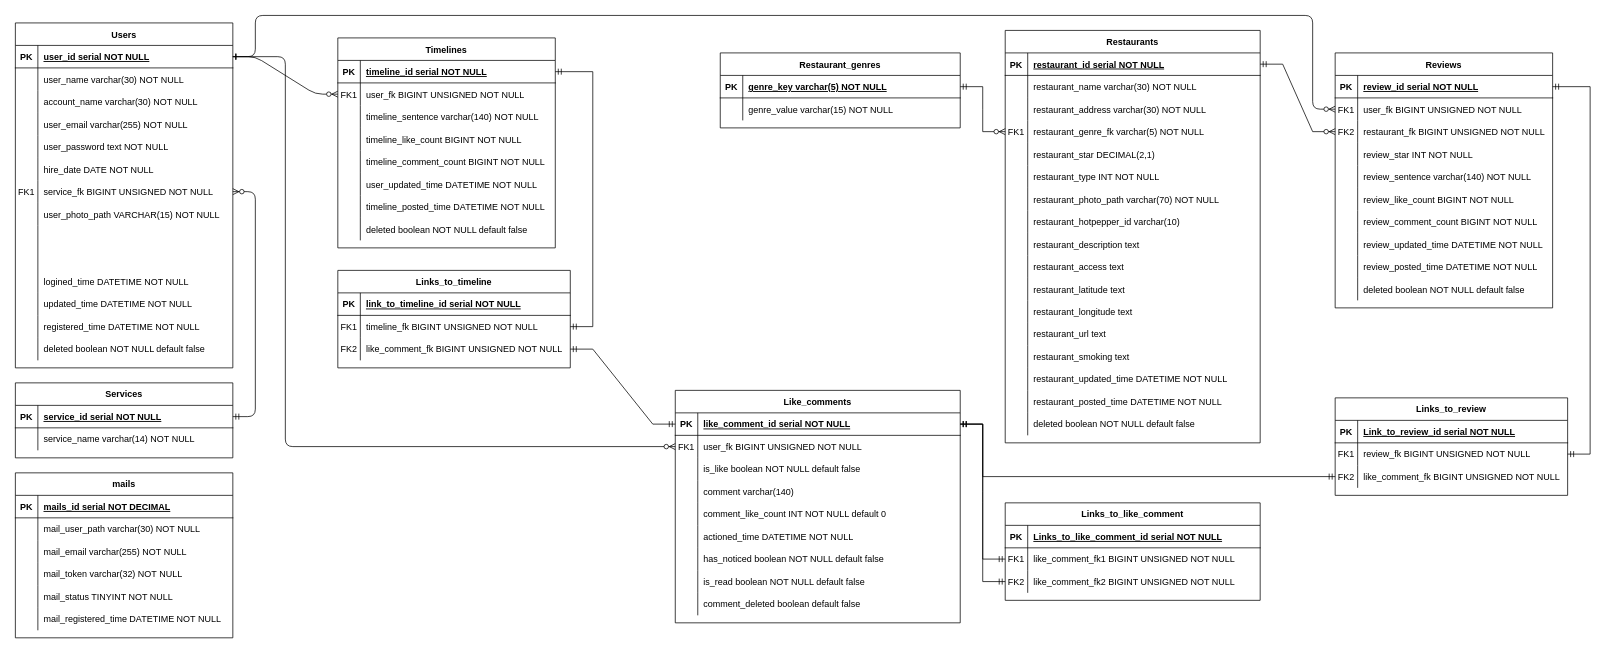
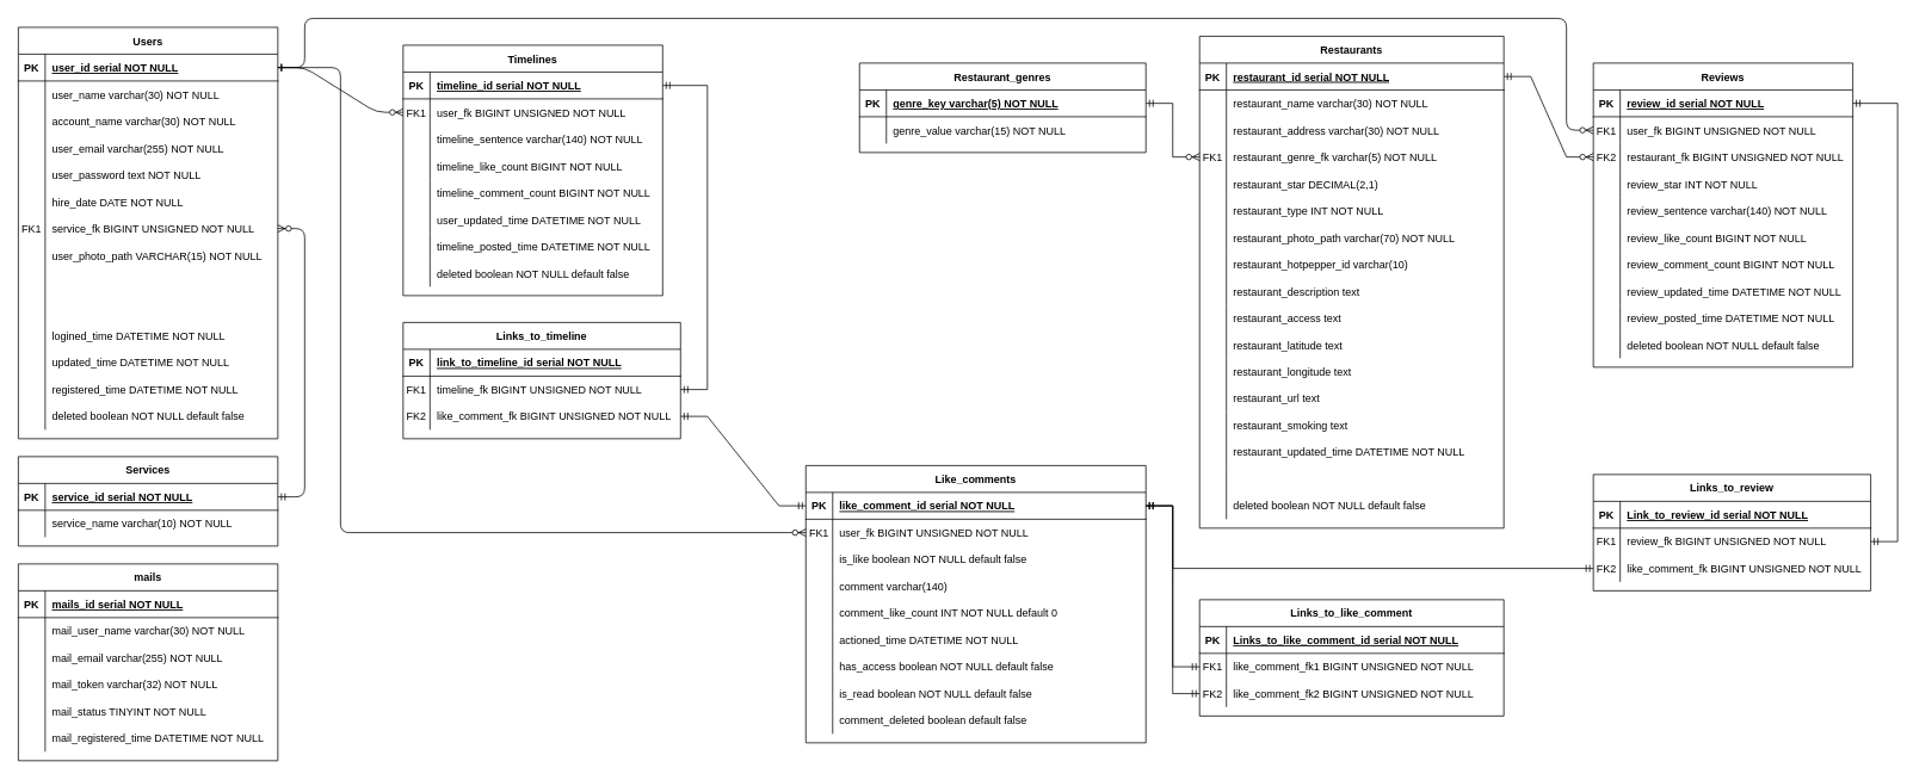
- <mxCell id="125" value="restaurant_posted_time DATETIME NOT NULL" style="shape=partialRectangle;overflow=hidden;connectable=0;fillColor=none;top=0;left=0;bottom=0;right=0;align=left;spacingLeft=6;" parent="123" vertex="1"><mxGeometry x="30" width="310" height="30" as="geometry"><mxRectangle width="310" height="30" as="alternateBounds" /></mxGeometry></mxCell>
- <mxCell id="75" value="service_name varchar(14) NOT NULL" style="shape=partialRectangle;overflow=hidden;connectable=0;fillColor=none;top=0;left=0;bottom=0;right=0;align=left;spacingLeft=6;" parent="73" vertex="1"><mxGeometry x="30" width="260" height="30" as="geometry"><mxRectangle width="260" height="30" as="alternateBounds" /></mxGeometry></mxCell>
+ <mxCell id="75" value="service_name varchar(10) NOT NULL" style="shape=partialRectangle;overflow=hidden;connectable=0;fillColor=none;top=0;left=0;bottom=0;right=0;align=left;spacingLeft=6;" parent="73" vertex="1"><mxGeometry x="30" width="260" height="30" as="geometry"><mxRectangle width="260" height="30" as="alternateBounds" /></mxGeometry></mxCell>
- <mxCell id="239" value="mails_id serial NOT DECIMAL " style="shape=partialRectangle;overflow=hidden;connectable=0;fillColor=none;top=0;left=0;bottom=0;right=0;align=left;spacingLeft=6;fontStyle=5;" parent="237" vertex="1"><mxGeometry x="30" width="260" height="30" as="geometry"><mxRectangle width="260" height="30" as="alternateBounds" /></mxGeometry></mxCell>
+ <mxCell id="239" value="mails_id serial NOT NULL " style="shape=partialRectangle;overflow=hidden;connectable=0;fillColor=none;top=0;left=0;bottom=0;right=0;align=left;spacingLeft=6;fontStyle=5;" parent="237" vertex="1"><mxGeometry x="30" width="260" height="30" as="geometry"><mxRectangle width="260" height="30" as="alternateBounds" /></mxGeometry></mxCell>
- <mxCell id="242" value="mail_user_path varchar(30) NOT NULL" style="shape=partialRectangle;overflow=hidden;connectable=0;fillColor=none;top=0;left=0;bottom=0;right=0;align=left;spacingLeft=6;" parent="240" vertex="1"><mxGeometry x="30" width="260" height="30" as="geometry"><mxRectangle width="260" height="30" as="alternateBounds" /></mxGeometry></mxCell>
+ <mxCell id="242" value="mail_user_name varchar(30) NOT NULL" style="shape=partialRectangle;overflow=hidden;connectable=0;fillColor=none;top=0;left=0;bottom=0;right=0;align=left;spacingLeft=6;" parent="240" vertex="1"><mxGeometry x="30" width="260" height="30" as="geometry"><mxRectangle width="260" height="30" as="alternateBounds" /></mxGeometry></mxCell>
- <mxCell id="150" value="has_noticed boolean NOT NULL default false" style="shape=partialRectangle;overflow=hidden;connectable=0;fillColor=none;top=0;left=0;bottom=0;right=0;align=left;spacingLeft=6;" parent="148" vertex="1"><mxGeometry x="30" width="350" height="30" as="geometry"><mxRectangle width="350" height="30" as="alternateBounds" /></mxGeometry></mxCell>
+ <mxCell id="150" value="has_access boolean NOT NULL default false" style="shape=partialRectangle;overflow=hidden;connectable=0;fillColor=none;top=0;left=0;bottom=0;right=0;align=left;spacingLeft=6;" parent="148" vertex="1"><mxGeometry x="30" width="350" height="30" as="geometry"><mxRectangle width="350" height="30" as="alternateBounds" /></mxGeometry></mxCell>
